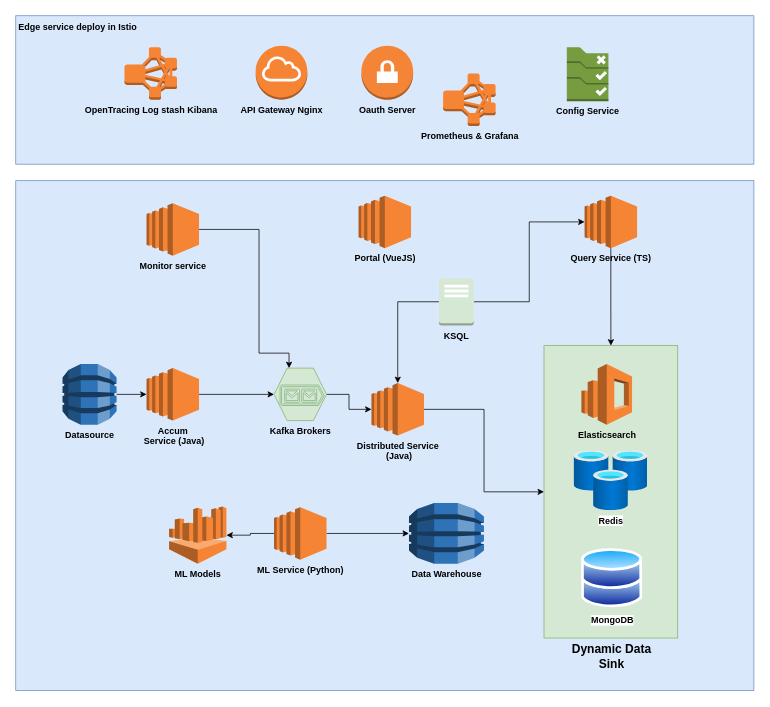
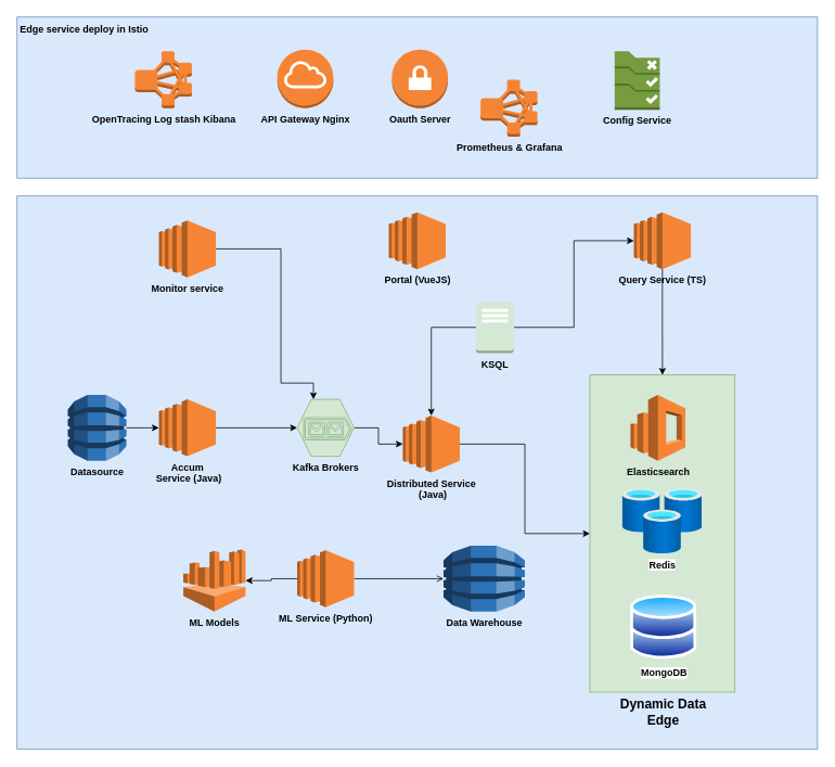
- <mxCell id="21" style="edgeStyle=orthogonalEdgeStyle;rounded=0;orthogonalLoop=1;jettySize=auto;html=1;entryX=0;entryY=0.5;entryDx=0;entryDy=0;entryPerimeter=0;" parent="1" source="23" target="20" edge="1"><mxGeometry relative="1" as="geometry" /></mxCell>
+ <mxCell id="21" style="edgeStyle=orthogonalEdgeStyle;rounded=0;orthogonalLoop=1;jettySize=auto;html=1;entryX=0;entryY=0.5;entryDx=0;entryDy=0;entryPerimeter=0;endArrow=open;" parent="1" source="23" target="20" edge="1"><mxGeometry relative="1" as="geometry" /></mxCell>
- <mxCell id="29" value="&lt;b&gt;&lt;font style=&quot;font-size: 16px;&quot;&gt;Dynamic Data Sink&lt;br&gt;&lt;/font&gt;&lt;/b&gt;" style="text;html=1;strokeColor=none;fillColor=none;align=center;verticalAlign=middle;whiteSpace=wrap;rounded=0;" parent="1" vertex="1"><mxGeometry x="745.4" y="860" width="140.82" height="30" as="geometry" /></mxCell>
+ <mxCell id="29" value="&lt;b&gt;&lt;font style=&quot;font-size: 16px;&quot;&gt;Dynamic Data Edge&lt;br&gt;&lt;/font&gt;&lt;/b&gt;" style="text;html=1;strokeColor=none;fillColor=none;align=center;verticalAlign=middle;whiteSpace=wrap;rounded=0;" parent="1" vertex="1"><mxGeometry x="745.4" y="860" width="140.82" height="30" as="geometry" /></mxCell>
